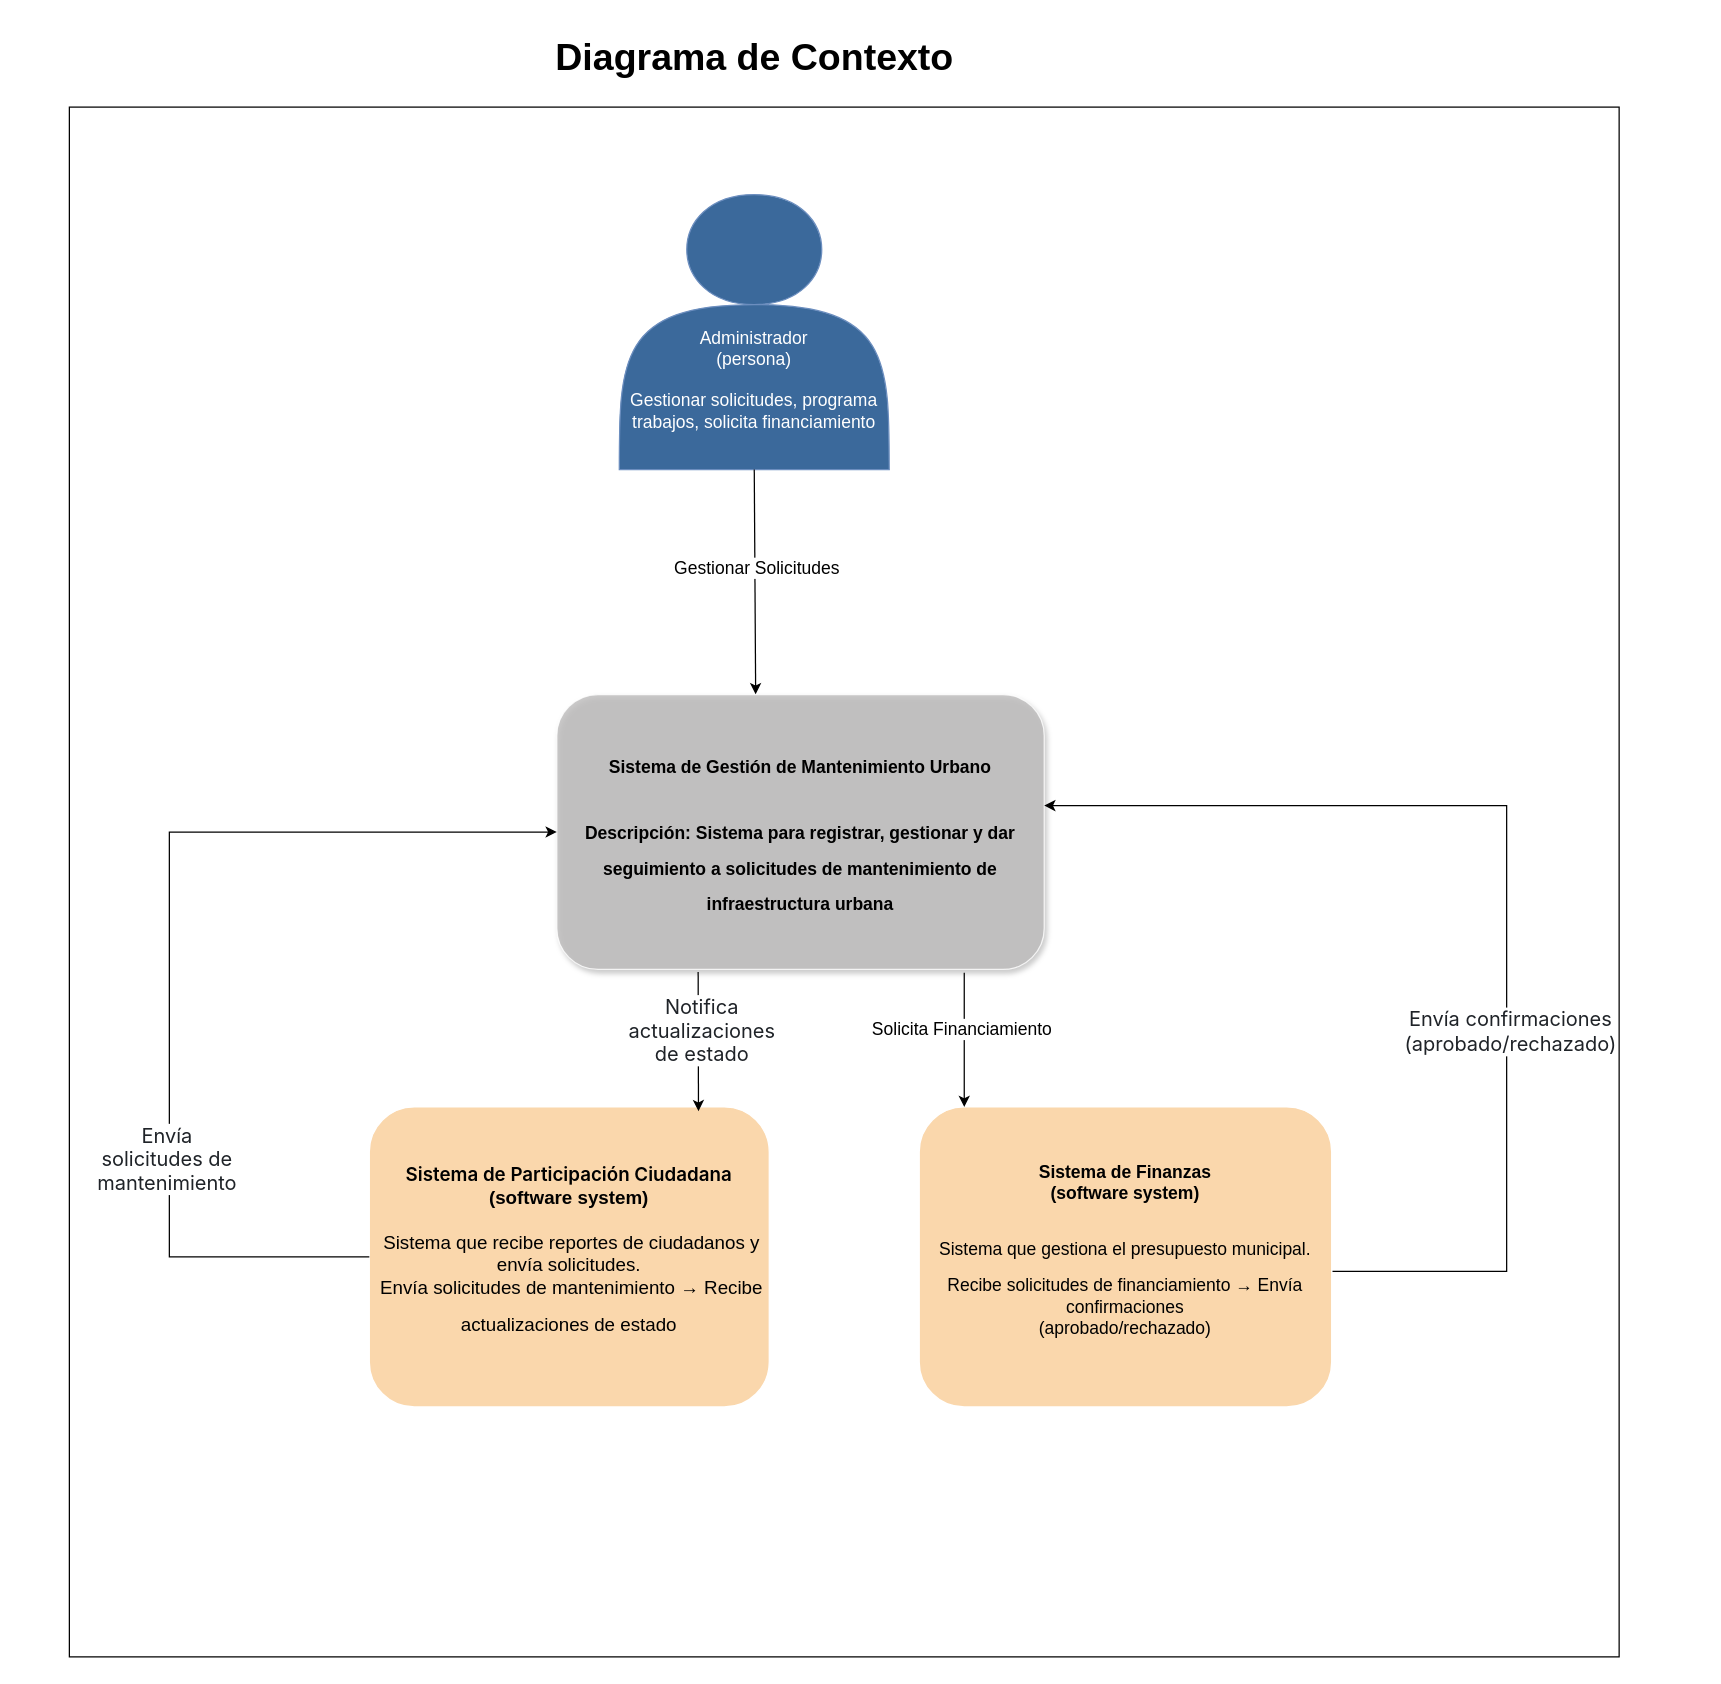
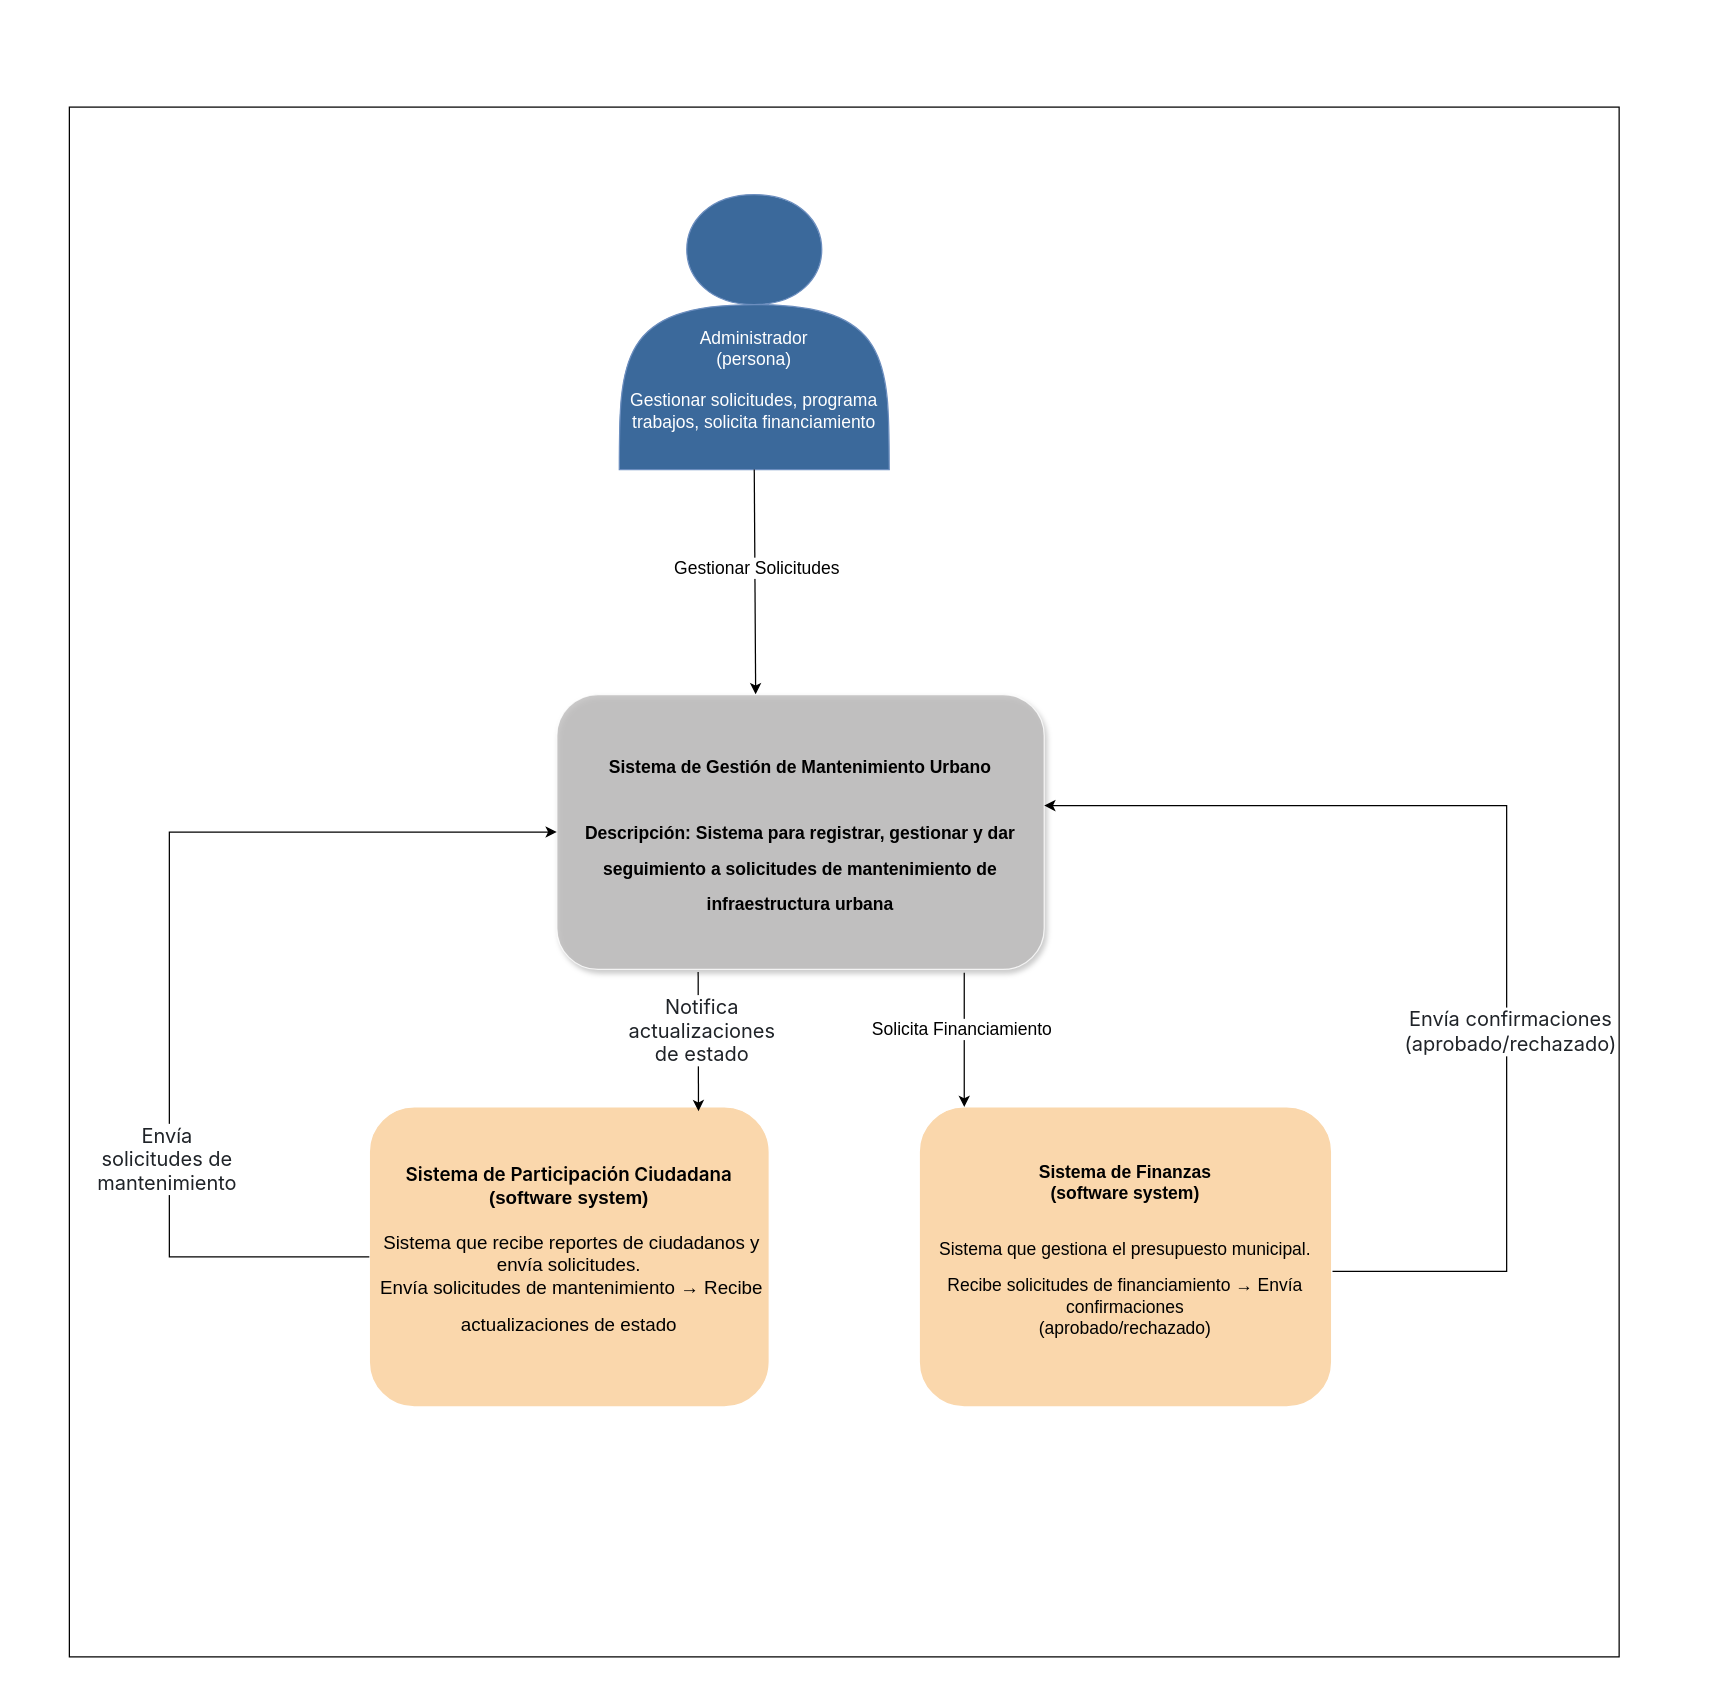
- <mxCell id="17" value="&lt;font&gt;Diagrama de Contexto&lt;/font&gt;" style="text;html=1;align=center;verticalAlign=middle;resizable=0;points=[];autosize=1;strokeColor=none;fillColor=none;fontSize=30;fontStyle=1" vertex="1" parent="1"><mxGeometry x="408" y="20" width="320" height="50" as="geometry" /></mxCell>
